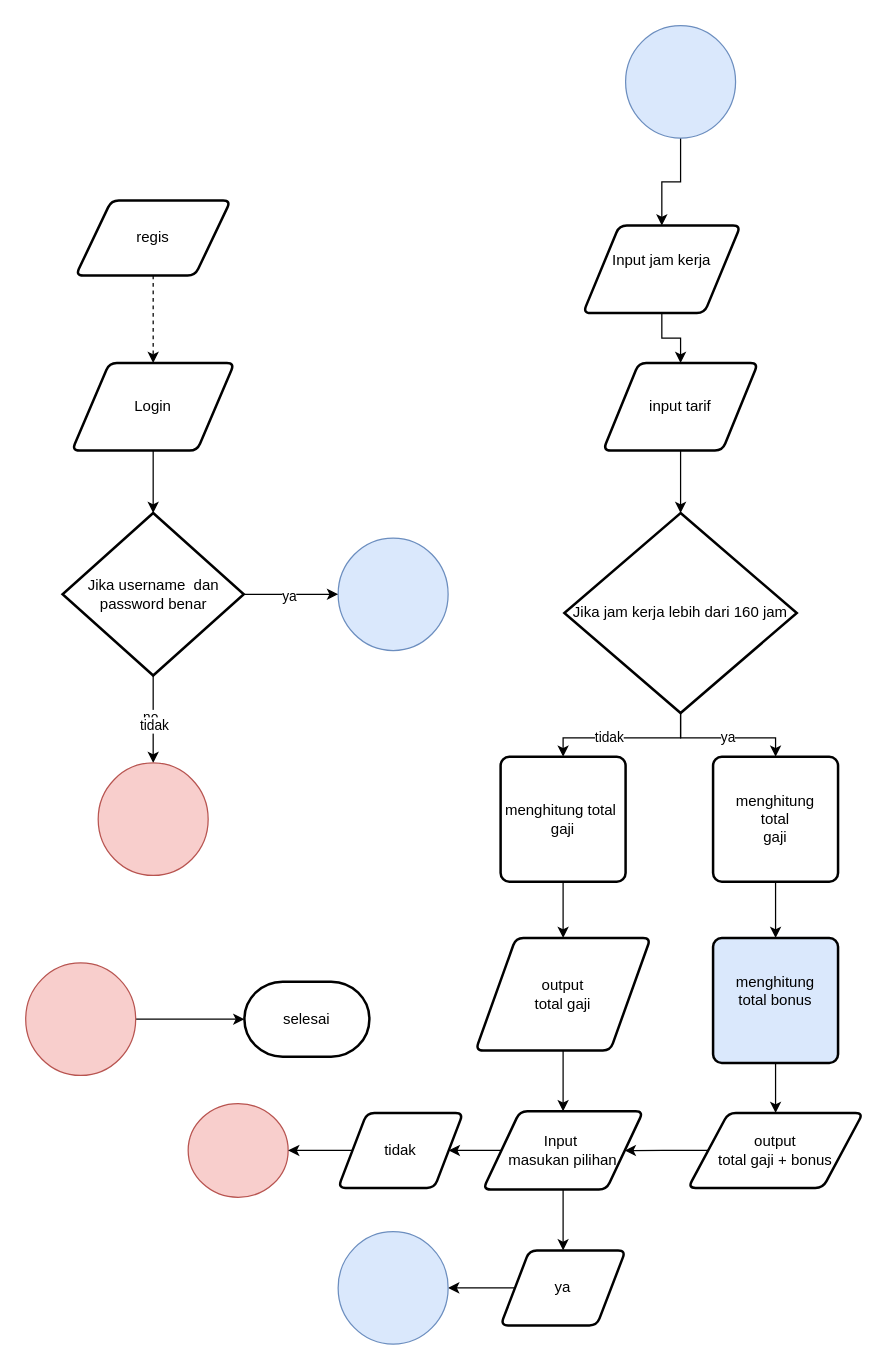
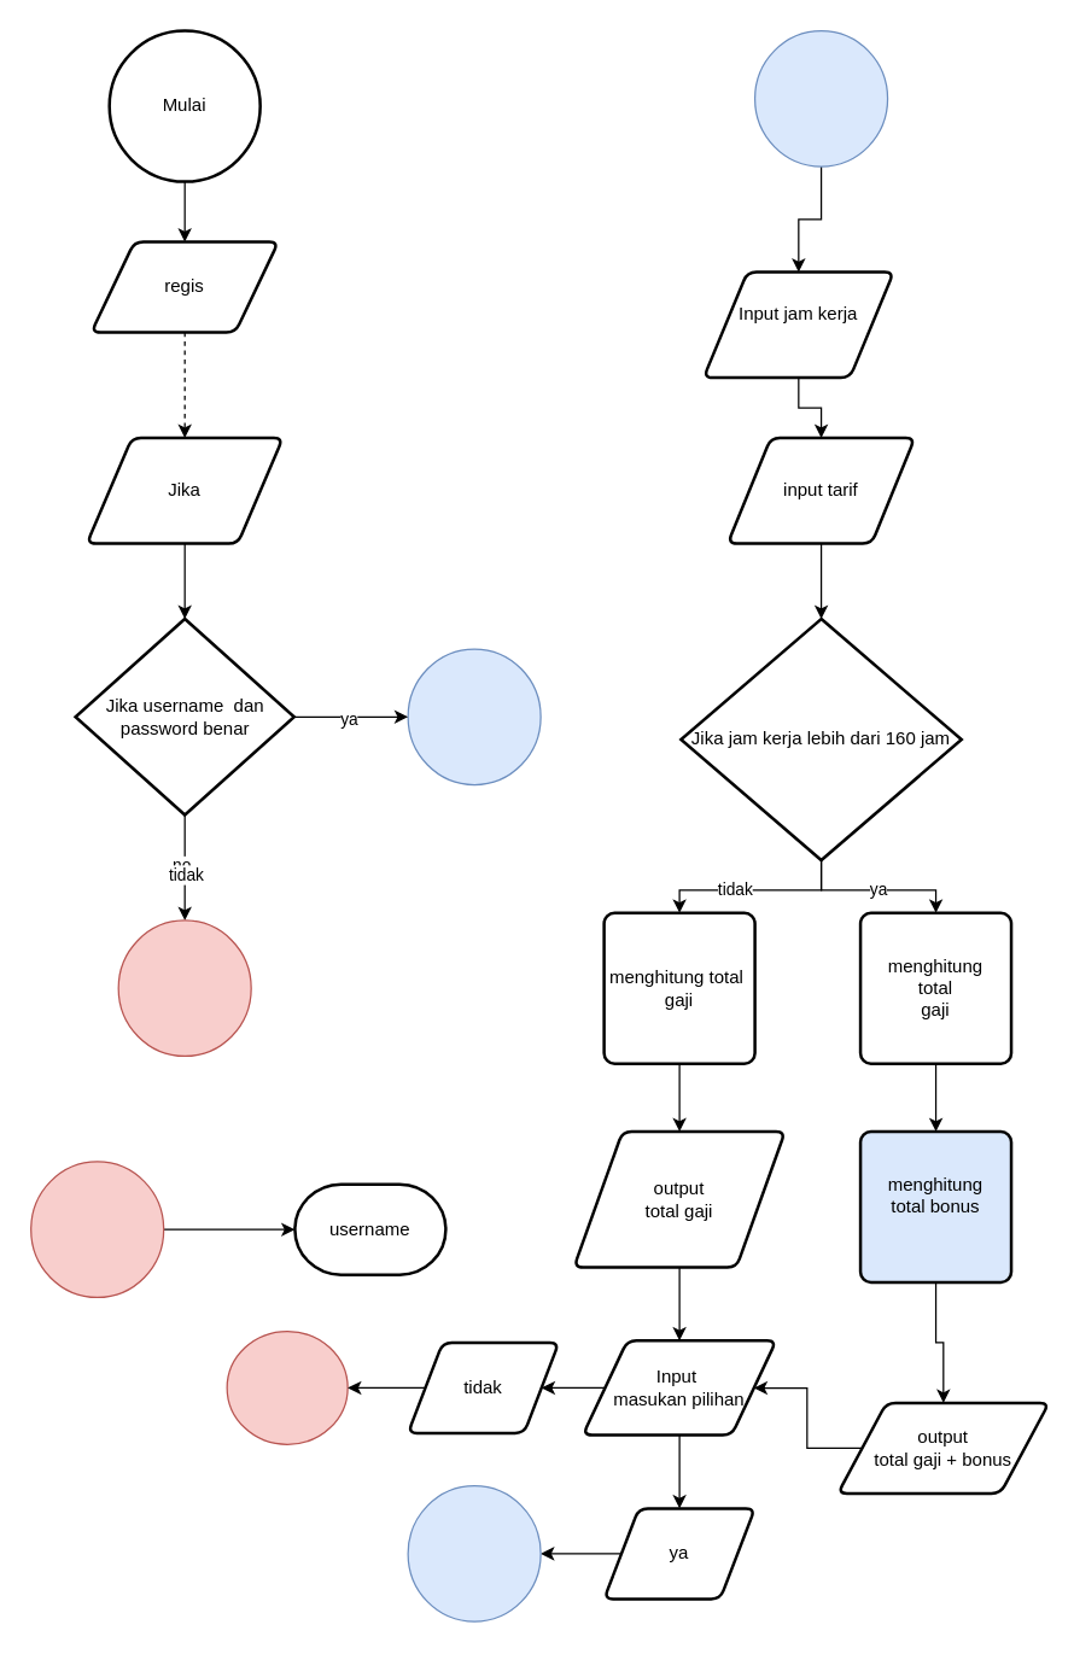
+ <mxCell id="3" value="Mulai" style="strokeWidth=2;html=1;shape=mxgraph.flowchart.start_2;whiteSpace=wrap;" vertex="1" parent="1"><mxGeometry x="72" y="20" width="100" height="100" as="geometry" /></mxCell>
+ <mxCell id="2" style="edgeStyle=orthogonalEdgeStyle;rounded=0;orthogonalLoop=1;jettySize=auto;html=1;exitX=0.5;exitY=1;exitDx=0;exitDy=0;exitPerimeter=0;entryX=0.5;entryY=0;entryDx=0;entryDy=0;" edge="1" parent="1" source="3" target="5"><mxGeometry relative="1" as="geometry" /></mxCell>
- <mxCell id="7" value="Login" style="shape=parallelogram;html=1;strokeWidth=2;perimeter=parallelogramPerimeter;whiteSpace=wrap;rounded=1;arcSize=12;size=0.23;" vertex="1" parent="1"><mxGeometry x="57" y="290" width="130" height="70" as="geometry" /></mxCell>
+ <mxCell id="7" value="Jika" style="shape=parallelogram;html=1;strokeWidth=2;perimeter=parallelogramPerimeter;whiteSpace=wrap;rounded=1;arcSize=12;size=0.23;" vertex="1" parent="1"><mxGeometry x="57" y="290" width="130" height="70" as="geometry" /></mxCell>
- <mxCell id="48" value="selesai" style="strokeWidth=2;html=1;shape=mxgraph.flowchart.terminator;whiteSpace=wrap;" vertex="1" parent="1"><mxGeometry x="195" y="785" width="100" height="60" as="geometry" /></mxCell>
+ <mxCell id="48" value="username" style="strokeWidth=2;html=1;shape=mxgraph.flowchart.terminator;whiteSpace=wrap;" vertex="1" parent="1"><mxGeometry x="195" y="785" width="100" height="60" as="geometry" /></mxCell>
- <mxCell id="32" value="output&lt;div&gt;total gaji + bonus&lt;/div&gt;" style="shape=parallelogram;html=1;strokeWidth=2;perimeter=parallelogramPerimeter;whiteSpace=wrap;rounded=1;arcSize=12;size=0.23;" vertex="1" parent="1"><mxGeometry x="550" y="890" width="140" height="60" as="geometry" /></mxCell>
+ <mxCell id="32" value="output&lt;div&gt;total gaji + bonus&lt;/div&gt;" style="shape=parallelogram;html=1;strokeWidth=2;perimeter=parallelogramPerimeter;whiteSpace=wrap;rounded=1;arcSize=12;size=0.23;" vertex="1" parent="1"><mxGeometry x="555" y="930" width="140" height="60" as="geometry" /></mxCell>
